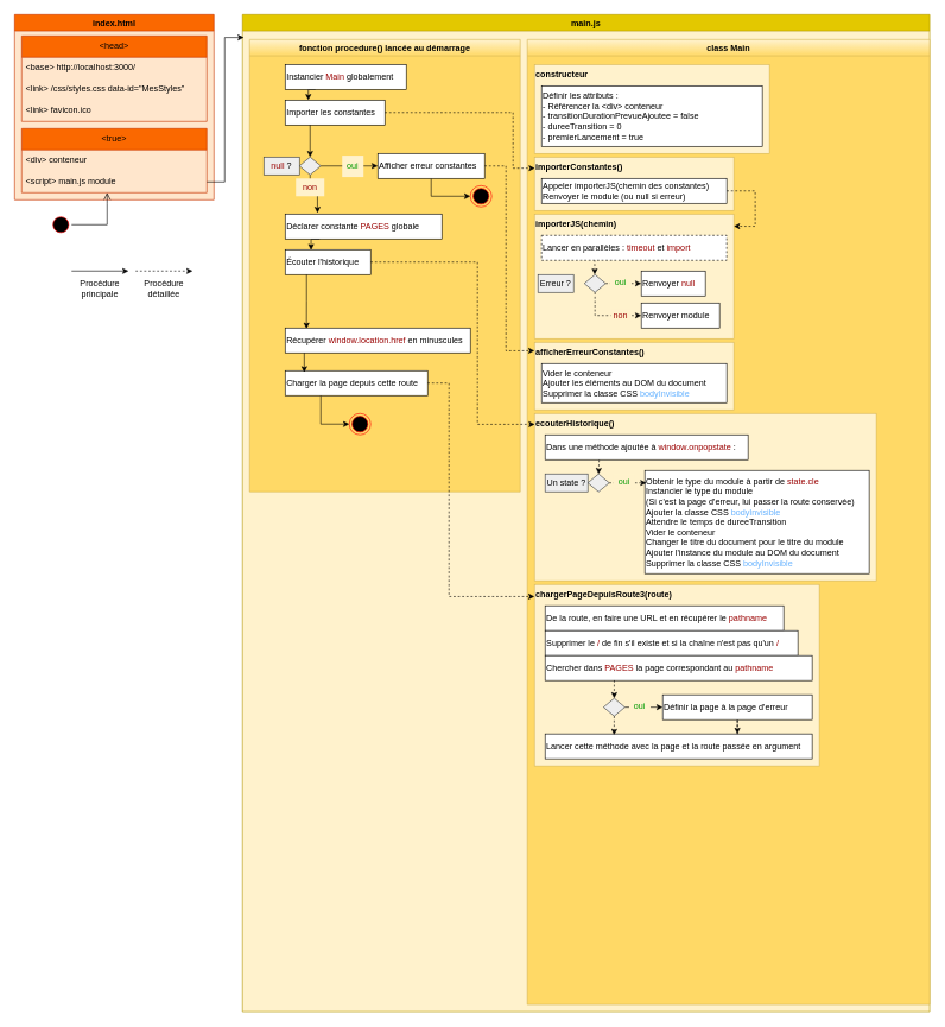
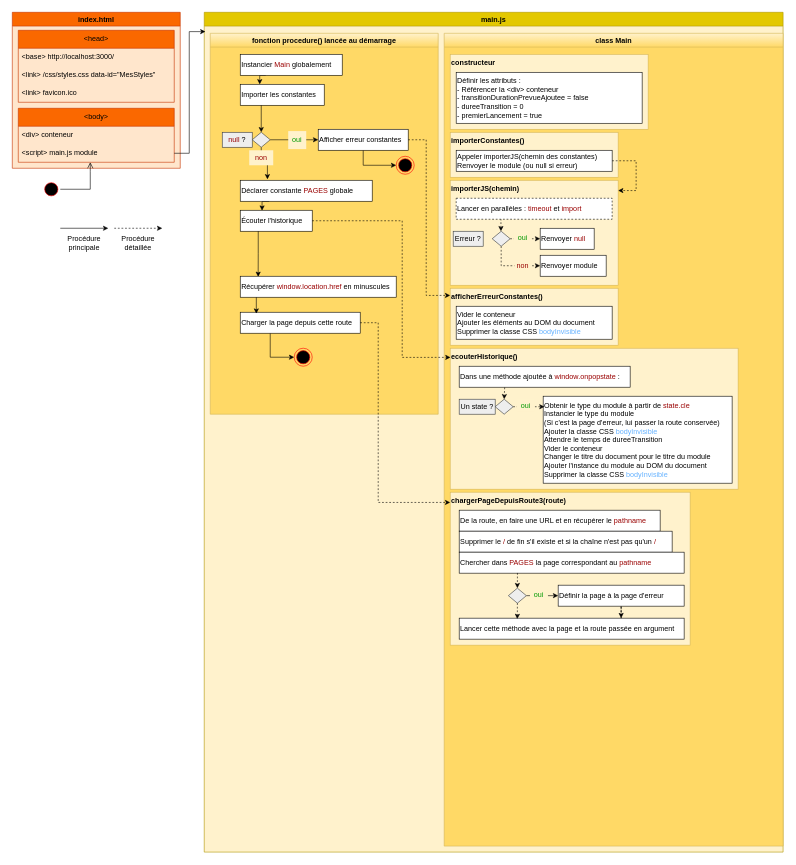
- <mxCell id="7" value="&amp;lt;true&amp;gt;" style="swimlane;fontStyle=0;childLayout=stackLayout;horizontal=1;startSize=30;horizontalStack=0;resizeParent=1;resizeParentMax=0;resizeLast=0;collapsible=1;marginBottom=0;whiteSpace=wrap;html=1;fillColor=#fa6800;strokeColor=#C73500;fontColor=#000000;" parent="2" vertex="1"><mxGeometry x="10" y="160" width="260" height="90" as="geometry" /></mxCell>
+ <mxCell id="7" value="&amp;lt;body&amp;gt;" style="swimlane;fontStyle=0;childLayout=stackLayout;horizontal=1;startSize=30;horizontalStack=0;resizeParent=1;resizeParentMax=0;resizeLast=0;collapsible=1;marginBottom=0;whiteSpace=wrap;html=1;fillColor=#fa6800;strokeColor=#C73500;fontColor=#000000;" parent="2" vertex="1"><mxGeometry x="10" y="160" width="260" height="90" as="geometry" /></mxCell>
- <mxCell id="72" style="edgeStyle=orthogonalEdgeStyle;rounded=0;orthogonalLoop=1;jettySize=auto;html=1;exitX=1;exitY=0.5;exitDx=0;exitDy=0;entryX=0.002;entryY=0.209;entryDx=0;entryDy=0;entryPerimeter=0;dashed=1;" parent="10" source="16" target="37" edge="1"><mxGeometry relative="1" as="geometry"><Array as="points"><mxPoint x="380" y="138" /><mxPoint x="380" y="216" /></Array></mxGeometry></mxCell>
